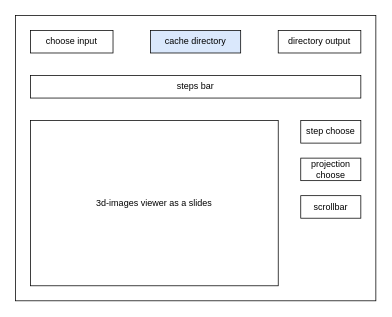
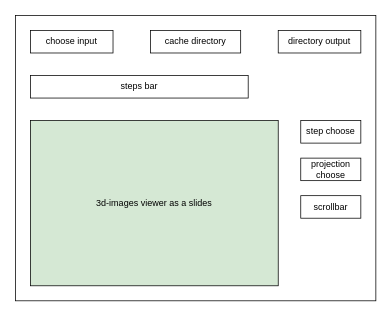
- <mxCell id="5" value="cache directory" style="rounded=0;whiteSpace=wrap;html=1;fillColor=#dae8fc;" vertex="1" parent="1"><mxGeometry x="200" y="40" width="120" height="30" as="geometry" /></mxCell>
+ <mxCell id="5" value="cache directory" style="rounded=0;whiteSpace=wrap;html=1;" vertex="1" parent="1"><mxGeometry x="200" y="40" width="120" height="30" as="geometry" /></mxCell>
- <mxCell id="6" value="steps bar" style="rounded=0;whiteSpace=wrap;html=1;" vertex="1" parent="1"><mxGeometry x="40" y="100" width="440" height="30" as="geometry" /></mxCell>
+ <mxCell id="6" value="steps bar" style="rounded=0;whiteSpace=wrap;html=1;" vertex="1" parent="1"><mxGeometry x="40" y="100" width="290" height="30" as="geometry" /></mxCell>
- <mxCell id="7" value="3d-images viewer as a slides" style="rounded=0;whiteSpace=wrap;html=1;" vertex="1" parent="1"><mxGeometry x="40" y="160" width="330" height="220" as="geometry" /></mxCell>
+ <mxCell id="7" value="3d-images viewer as a slides" style="rounded=0;whiteSpace=wrap;html=1;fillColor=#d5e8d4;" vertex="1" parent="1"><mxGeometry x="40" y="160" width="330" height="220" as="geometry" /></mxCell>
